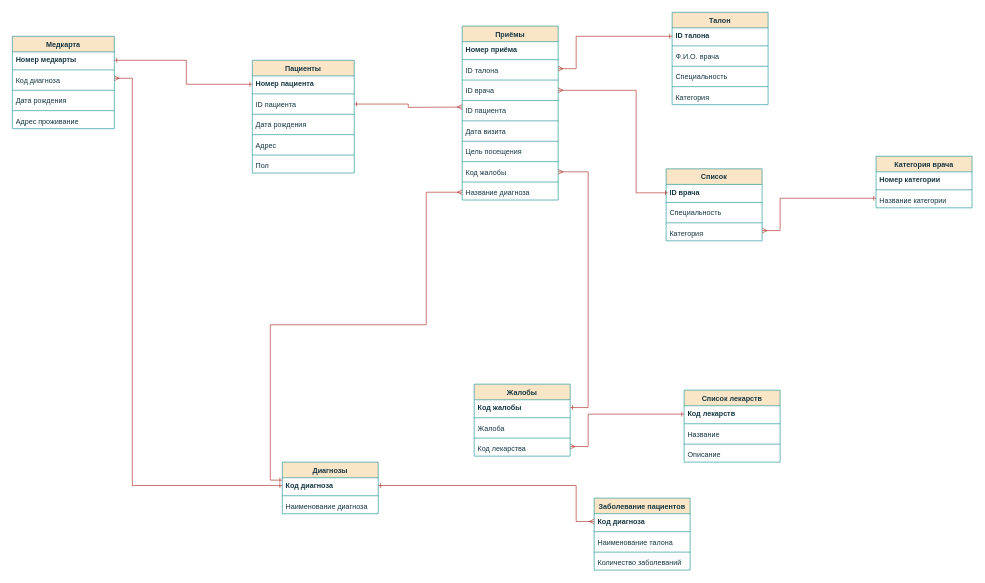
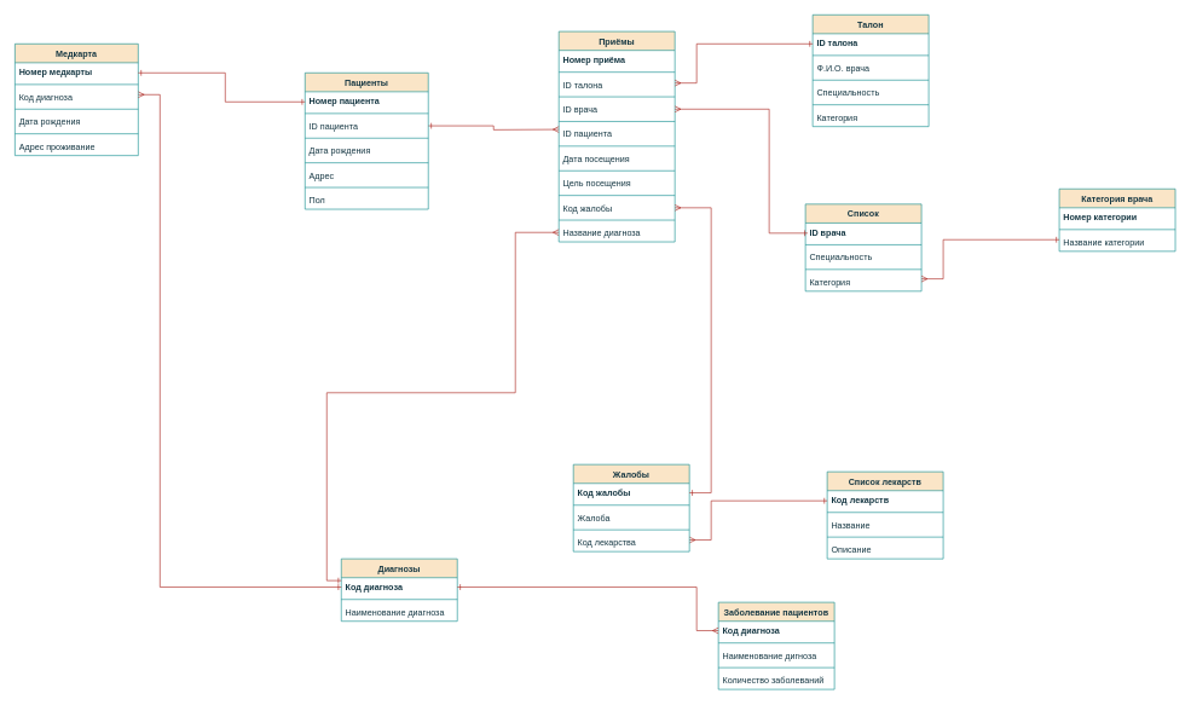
- <mxCell id="11" value="Дата визита" style="text;strokeColor=none;fillColor=none;align=left;verticalAlign=top;spacingLeft=4;spacingRight=4;overflow=hidden;rotatable=0;points=[[0,0.5],[1,0.5]];portConstraint=eastwest;fontStyle=0;fontColor=#143642;" vertex="1" parent="2"><mxGeometry y="162" width="160" height="26" as="geometry" /></mxCell>
+ <mxCell id="11" value="Дата посещения" style="text;strokeColor=none;fillColor=none;align=left;verticalAlign=top;spacingLeft=4;spacingRight=4;overflow=hidden;rotatable=0;points=[[0,0.5],[1,0.5]];portConstraint=eastwest;fontStyle=0;fontColor=#143642;" vertex="1" parent="2"><mxGeometry y="162" width="160" height="26" as="geometry" /></mxCell>
- <mxCell id="79" value="Наименование талона" style="text;strokeColor=none;fillColor=none;align=left;verticalAlign=top;spacingLeft=4;spacingRight=4;overflow=hidden;rotatable=0;points=[[0,0.5],[1,0.5]];portConstraint=eastwest;fontColor=#143642;" vertex="1" parent="76"><mxGeometry y="60" width="160" height="26" as="geometry" /></mxCell>
+ <mxCell id="79" value="Наименование дигноза" style="text;strokeColor=none;fillColor=none;align=left;verticalAlign=top;spacingLeft=4;spacingRight=4;overflow=hidden;rotatable=0;points=[[0,0.5],[1,0.5]];portConstraint=eastwest;fontColor=#143642;" vertex="1" parent="76"><mxGeometry y="60" width="160" height="26" as="geometry" /></mxCell>
